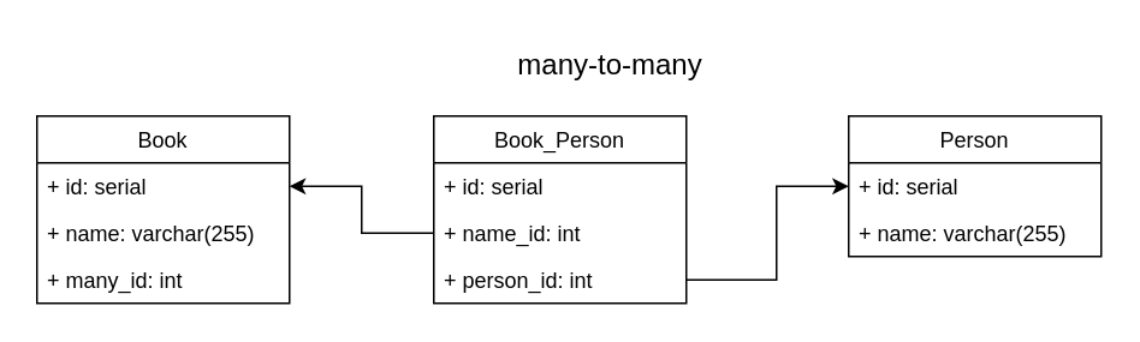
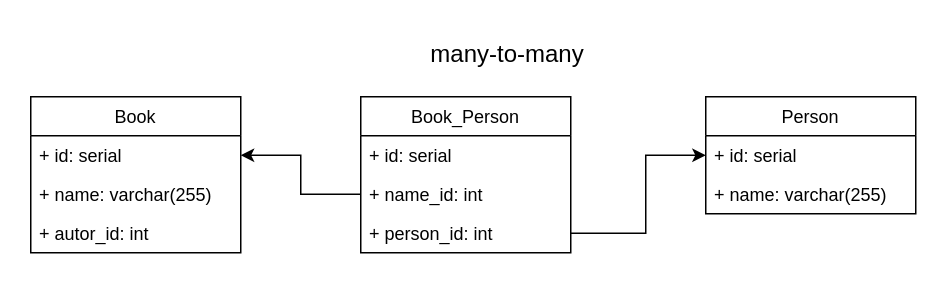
- <mxCell id="12" value="+ many_id: int" style="text;strokeColor=none;fillColor=none;align=left;verticalAlign=top;spacingLeft=4;spacingRight=4;overflow=hidden;rotatable=0;points=[[0,0.5],[1,0.5]];portConstraint=eastwest;" vertex="1" parent="9"><mxGeometry y="78" width="140" height="26" as="geometry" /></mxCell>
+ <mxCell id="12" value="+ autor_id: int" style="text;strokeColor=none;fillColor=none;align=left;verticalAlign=top;spacingLeft=4;spacingRight=4;overflow=hidden;rotatable=0;points=[[0,0.5],[1,0.5]];portConstraint=eastwest;" vertex="1" parent="9"><mxGeometry y="78" width="140" height="26" as="geometry" /></mxCell>
